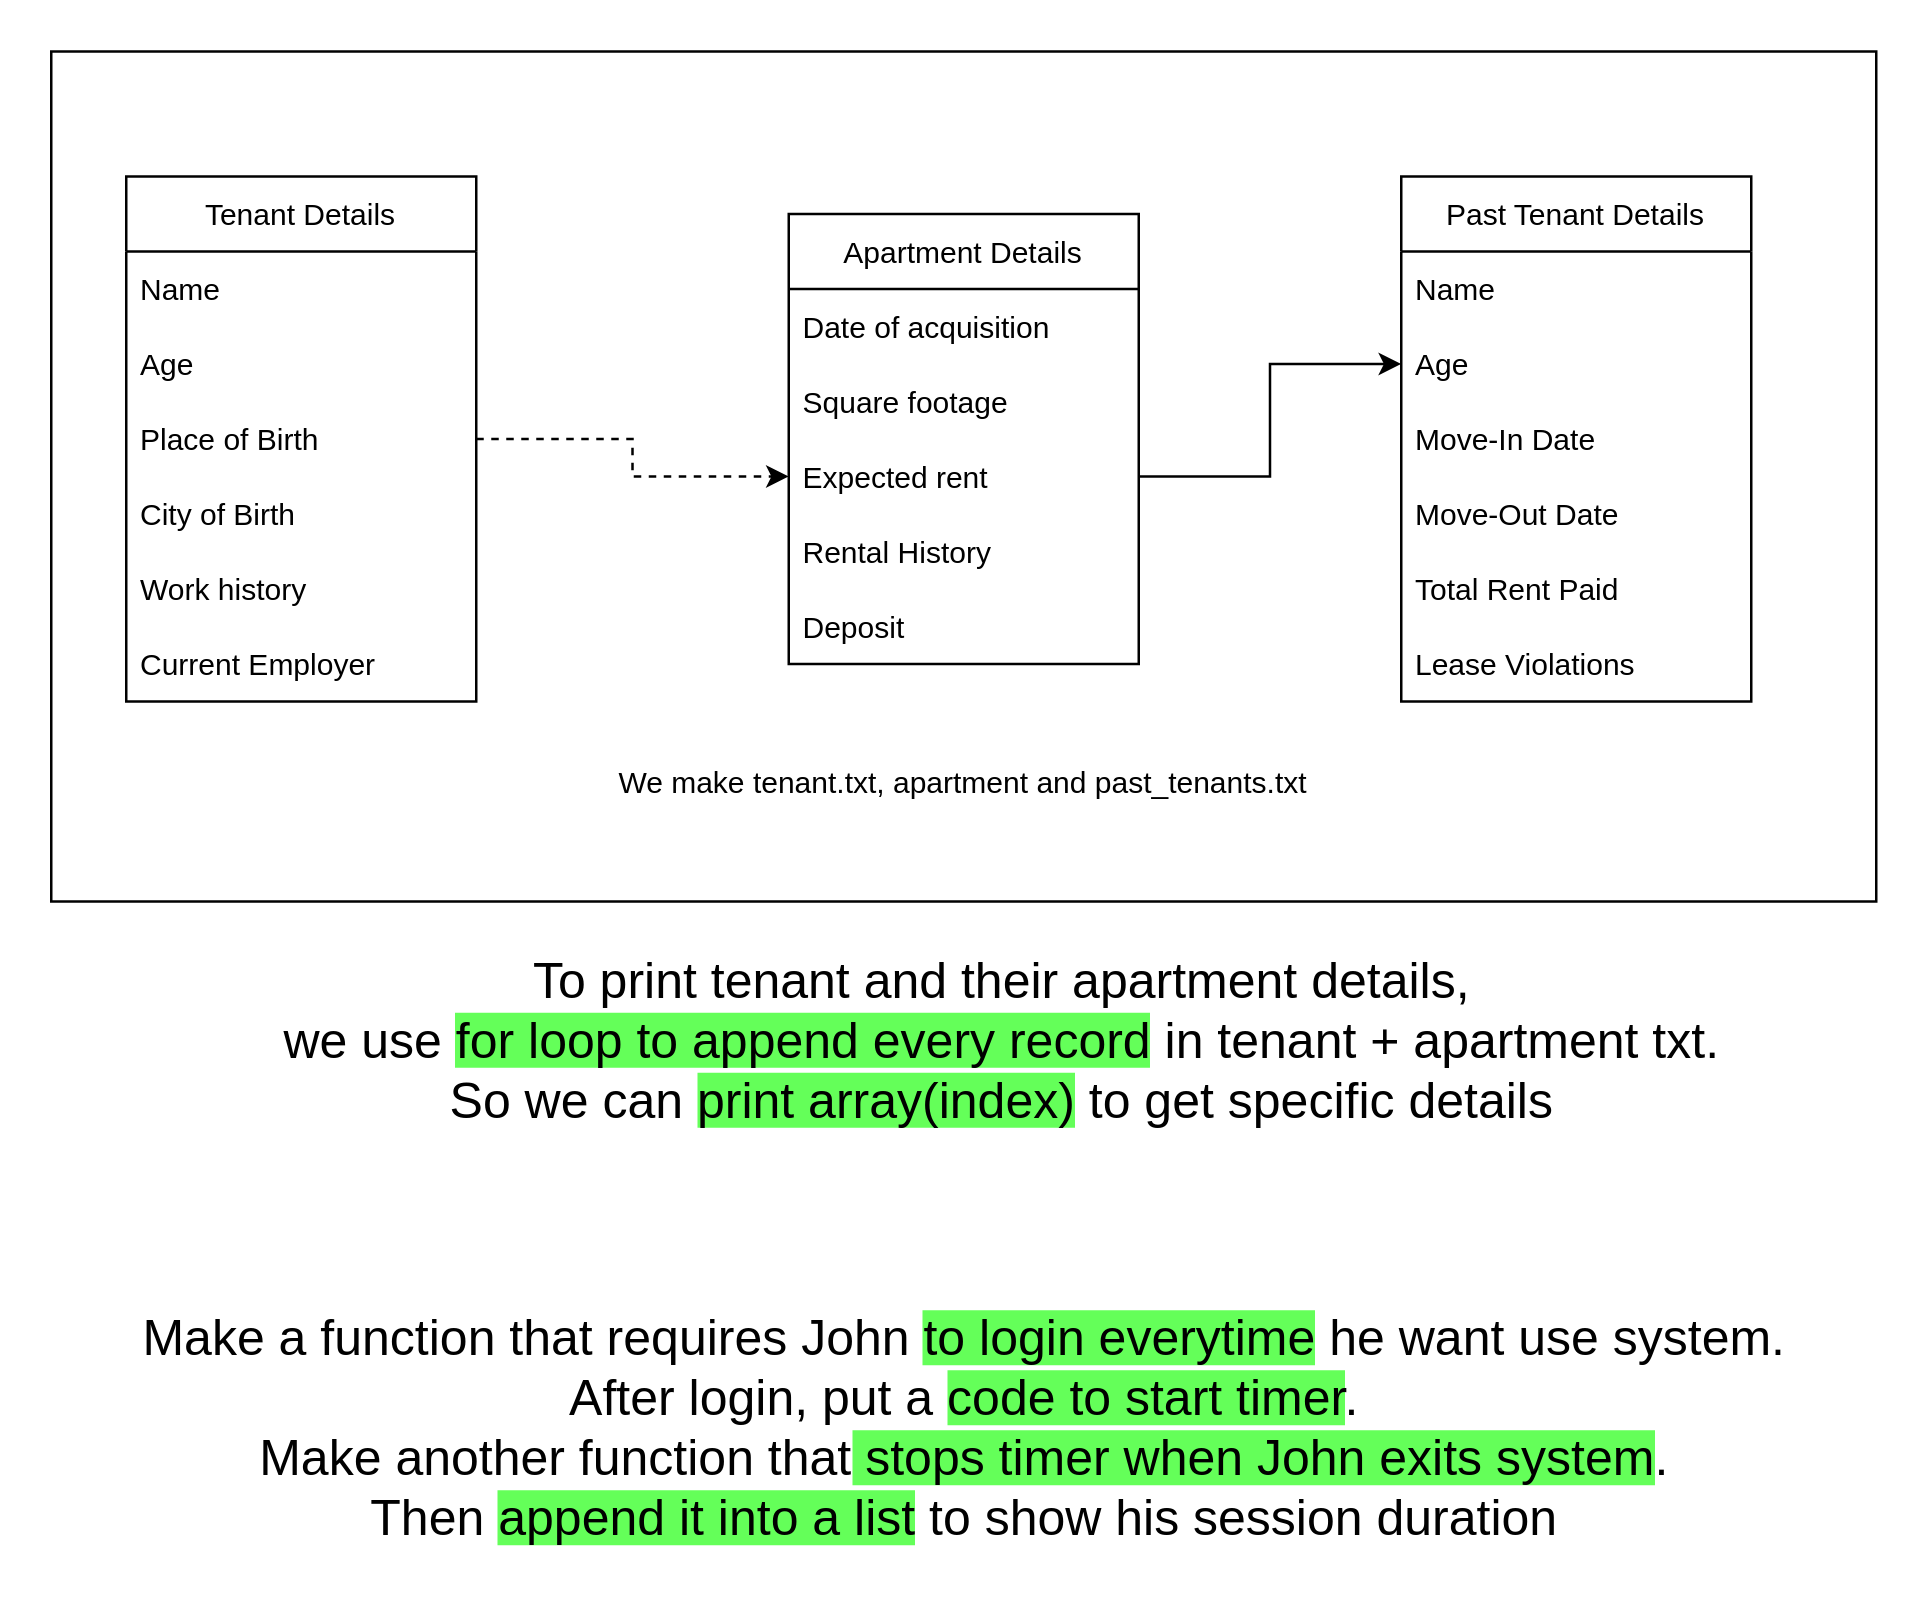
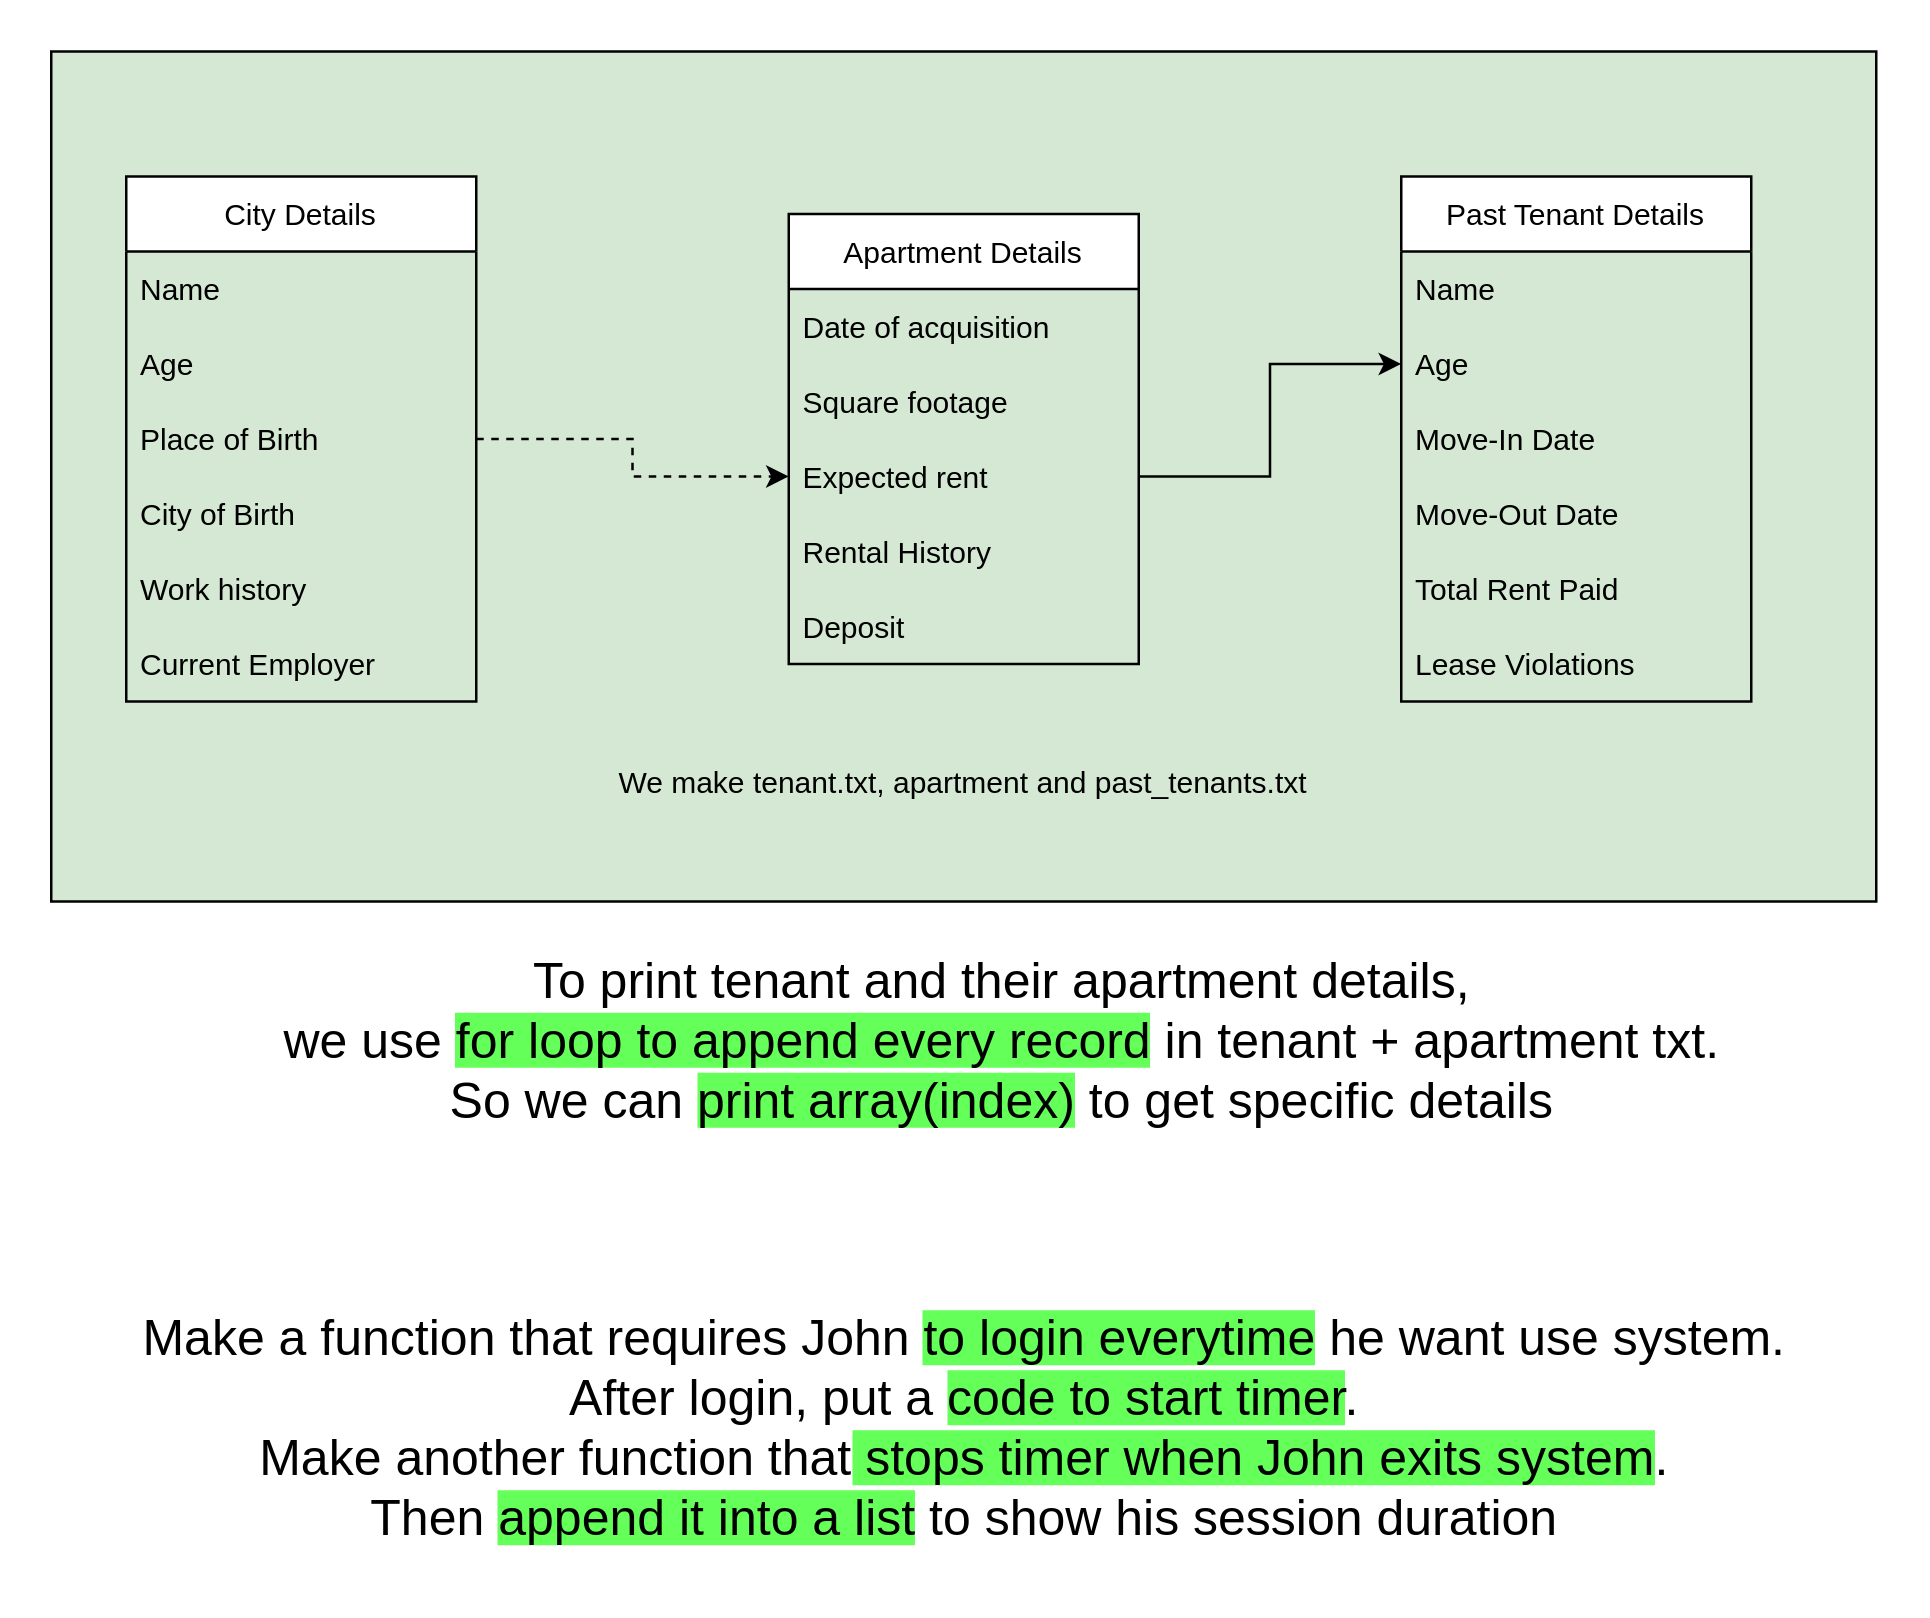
- <mxCell id="3" value="Tenant Details" style="swimlane;fontStyle=0;childLayout=stackLayout;horizontal=1;startSize=30;horizontalStack=0;resizeParent=1;resizeParentMax=0;resizeLast=0;collapsible=1;marginBottom=0;" vertex="1" parent="1"><mxGeometry x="50" y="70" width="140" height="210" as="geometry" /></mxCell>
+ <mxCell id="3" value="City Details" style="swimlane;fontStyle=0;childLayout=stackLayout;horizontal=1;startSize=30;horizontalStack=0;resizeParent=1;resizeParentMax=0;resizeLast=0;collapsible=1;marginBottom=0;" vertex="1" parent="1"><mxGeometry x="50" y="70" width="140" height="210" as="geometry" /></mxCell>
- <mxCell id="2" value="&lt;br&gt;&lt;br&gt;&lt;br&gt;&lt;br&gt;&lt;br&gt;&lt;br&gt;&lt;br&gt;&lt;br&gt;&lt;br&gt;&lt;br&gt;&lt;br&gt;&lt;br&gt;&lt;br&gt;&lt;br&gt;&lt;br&gt;&lt;br&gt;&lt;br&gt;We make tenant.txt, apartment and past_tenants.txt" style="rounded=0;whiteSpace=wrap;html=1;" vertex="1" parent="1"><mxGeometry x="20" y="20" width="730" height="340" as="geometry" /></mxCell>
+ <mxCell id="2" value="&lt;br&gt;&lt;br&gt;&lt;br&gt;&lt;br&gt;&lt;br&gt;&lt;br&gt;&lt;br&gt;&lt;br&gt;&lt;br&gt;&lt;br&gt;&lt;br&gt;&lt;br&gt;&lt;br&gt;&lt;br&gt;&lt;br&gt;&lt;br&gt;&lt;br&gt;We make tenant.txt, apartment and past_tenants.txt" style="rounded=0;whiteSpace=wrap;html=1;fillColor=#d5e8d4;" vertex="1" parent="1"><mxGeometry x="20" y="20" width="730" height="340" as="geometry" /></mxCell>
